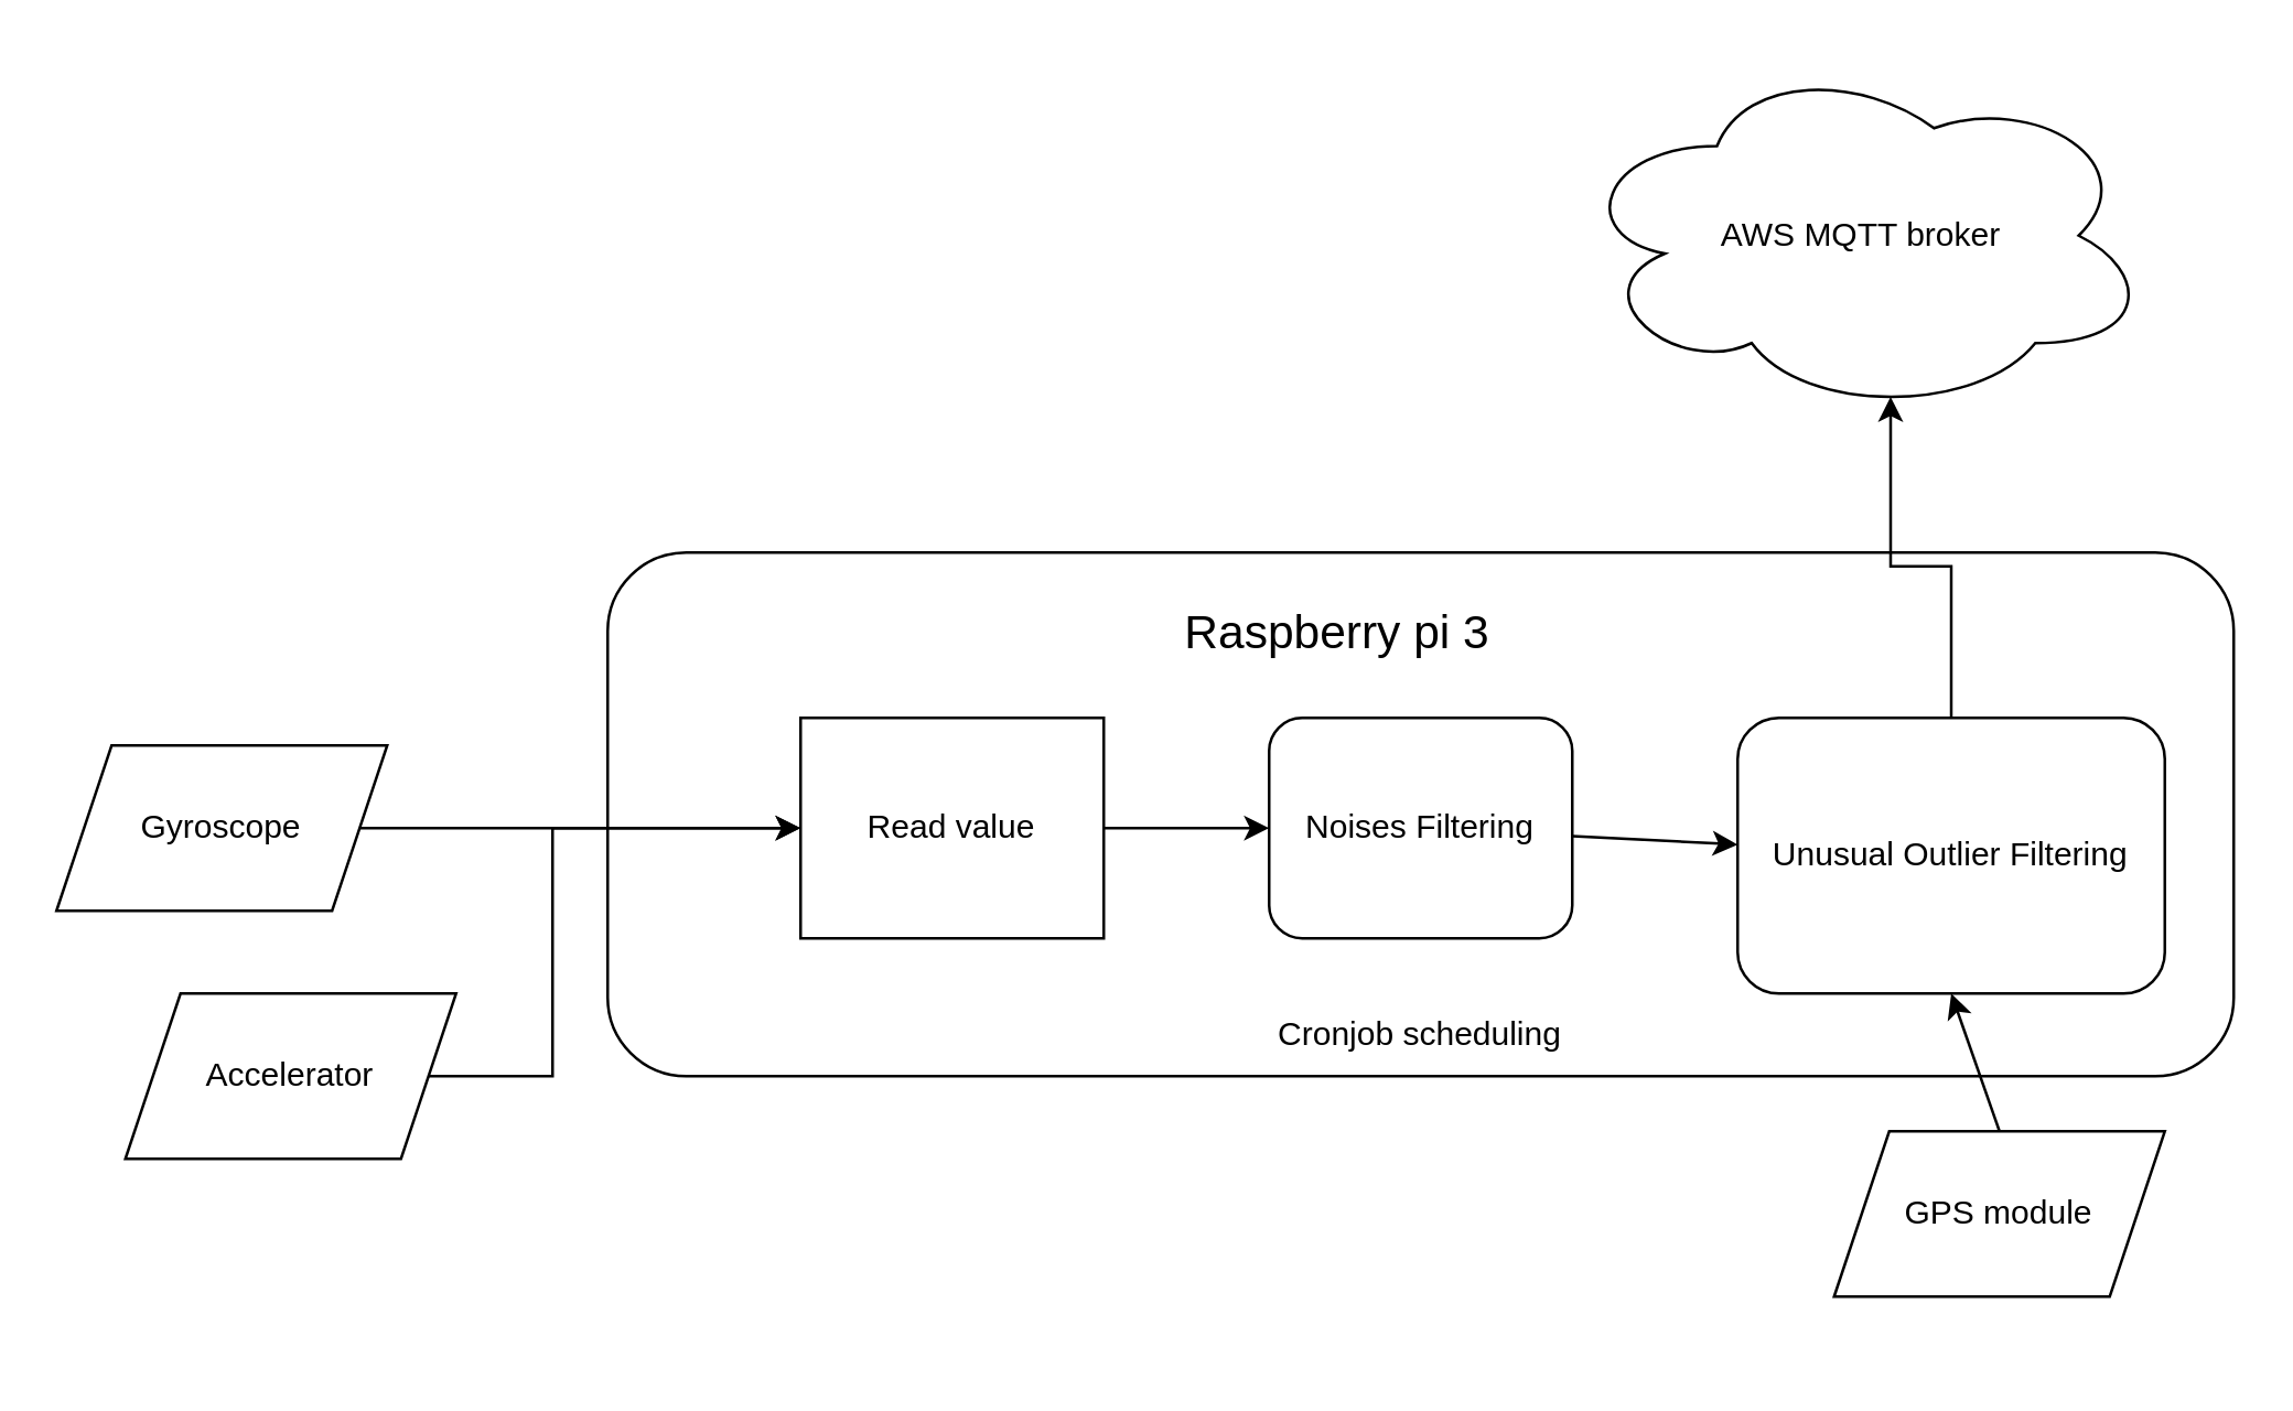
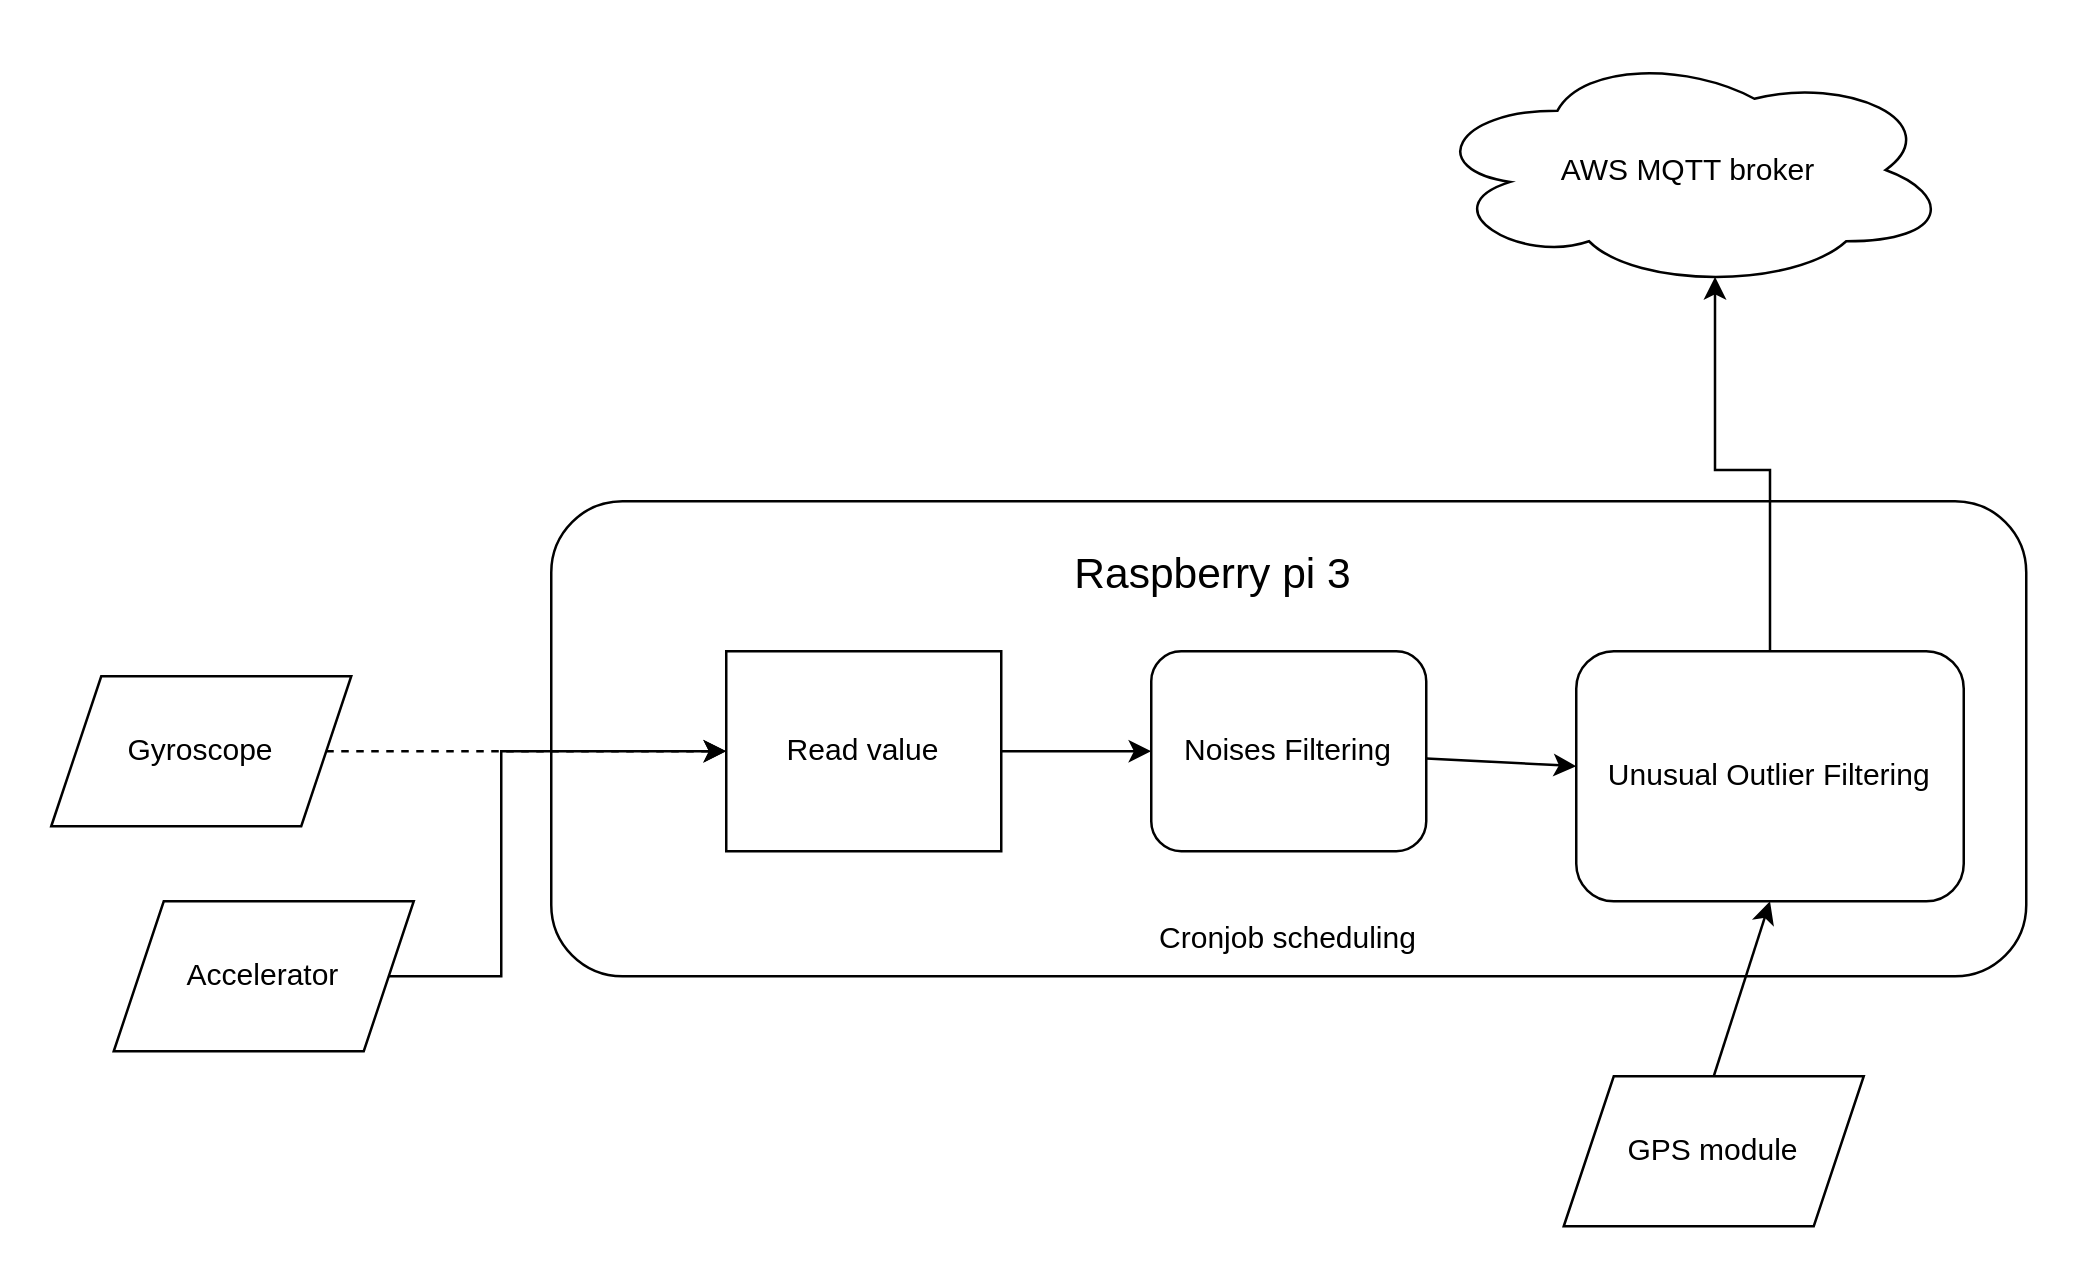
- <mxCell id="15" value="AWS MQTT broker" style="ellipse;shape=cloud;whiteSpace=wrap;html=1;" vertex="1" parent="1"><mxGeometry x="570" y="20" width="210" height="130" as="geometry" /></mxCell>
+ <mxCell id="15" value="AWS MQTT broker" style="ellipse;shape=cloud;whiteSpace=wrap;html=1;" vertex="1" parent="1"><mxGeometry x="570" y="20" width="210" height="95" as="geometry" /></mxCell>
- <mxCell id="9" value="" style="endArrow=classic;html=1;rounded=0;entryX=0;entryY=0.5;entryDx=0;entryDy=0;exitX=1;exitY=0.5;exitDx=0;exitDy=0;" edge="1" parent="1" source="7" target="4"><mxGeometry width="50" height="50" relative="1" as="geometry"><mxPoint x="570" y="370" as="sourcePoint" /><mxPoint x="620" y="320" as="targetPoint" /></mxGeometry></mxCell>
+ <mxCell id="9" value="" style="endArrow=classic;html=1;rounded=0;entryX=0;entryY=0.5;entryDx=0;entryDy=0;exitX=1;exitY=0.5;exitDx=0;exitDy=0;dashed=1;" edge="1" parent="1" source="7" target="4"><mxGeometry width="50" height="50" relative="1" as="geometry"><mxPoint x="570" y="370" as="sourcePoint" /><mxPoint x="620" y="320" as="targetPoint" /></mxGeometry></mxCell>
- <mxCell id="13" value="GPS module" style="shape=parallelogram;perimeter=parallelogramPerimeter;whiteSpace=wrap;html=1;fixedSize=1;" vertex="1" parent="1"><mxGeometry x="665" y="410" width="120" height="60" as="geometry" /></mxCell>
+ <mxCell id="13" value="GPS module" style="shape=parallelogram;perimeter=parallelogramPerimeter;whiteSpace=wrap;html=1;fixedSize=1;" vertex="1" parent="1"><mxGeometry x="625" y="430" width="120" height="60" as="geometry" /></mxCell>
